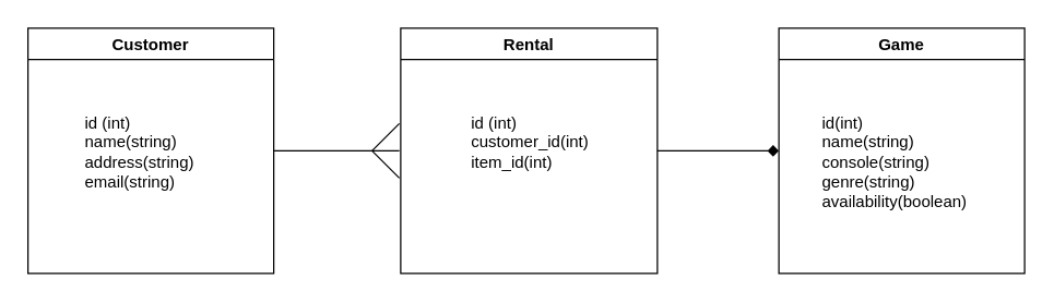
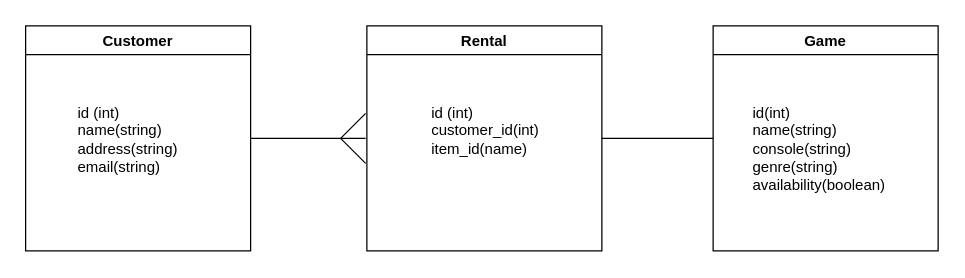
- <mxCell id="7" value="&lt;span&gt;id (int)&lt;/span&gt;&lt;br&gt;&lt;span&gt;customer_id(int)&lt;/span&gt;&lt;br&gt;&lt;span&gt;item_id(int)&lt;/span&gt;" style="text;html=1;resizable=0;points=[];autosize=1;align=left;verticalAlign=top;spacingTop=-4;" vertex="1" parent="1"><mxGeometry x="342.5" y="80" width="100" height="40" as="geometry" /></mxCell>
+ <mxCell id="7" value="&lt;span&gt;id (int)&lt;/span&gt;&lt;br&gt;&lt;span&gt;customer_id(int)&lt;/span&gt;&lt;br&gt;&lt;span&gt;item_id(name)&lt;/span&gt;" style="text;html=1;resizable=0;points=[];autosize=1;align=left;verticalAlign=top;spacingTop=-4;" vertex="1" parent="1"><mxGeometry x="342.5" y="80" width="100" height="40" as="geometry" /></mxCell>
- <mxCell id="9" value="" style="endArrow=diamond;html=1;entryX=0;entryY=0.5;entryDx=0;entryDy=0;exitX=1;exitY=0.5;exitDx=0;exitDy=0;" edge="1" parent="1" source="6" target="4"><mxGeometry width="50" height="50" relative="1" as="geometry"><mxPoint x="22" y="270" as="sourcePoint" /><mxPoint x="72" y="220" as="targetPoint" /></mxGeometry></mxCell>
+ <mxCell id="9" value="" style="endArrow=none;html=1;entryX=0;entryY=0.5;entryDx=0;entryDy=0;exitX=1;exitY=0.5;exitDx=0;exitDy=0;" edge="1" parent="1" source="6" target="4"><mxGeometry width="50" height="50" relative="1" as="geometry"><mxPoint x="22" y="270" as="sourcePoint" /><mxPoint x="72" y="220" as="targetPoint" /></mxGeometry></mxCell>
